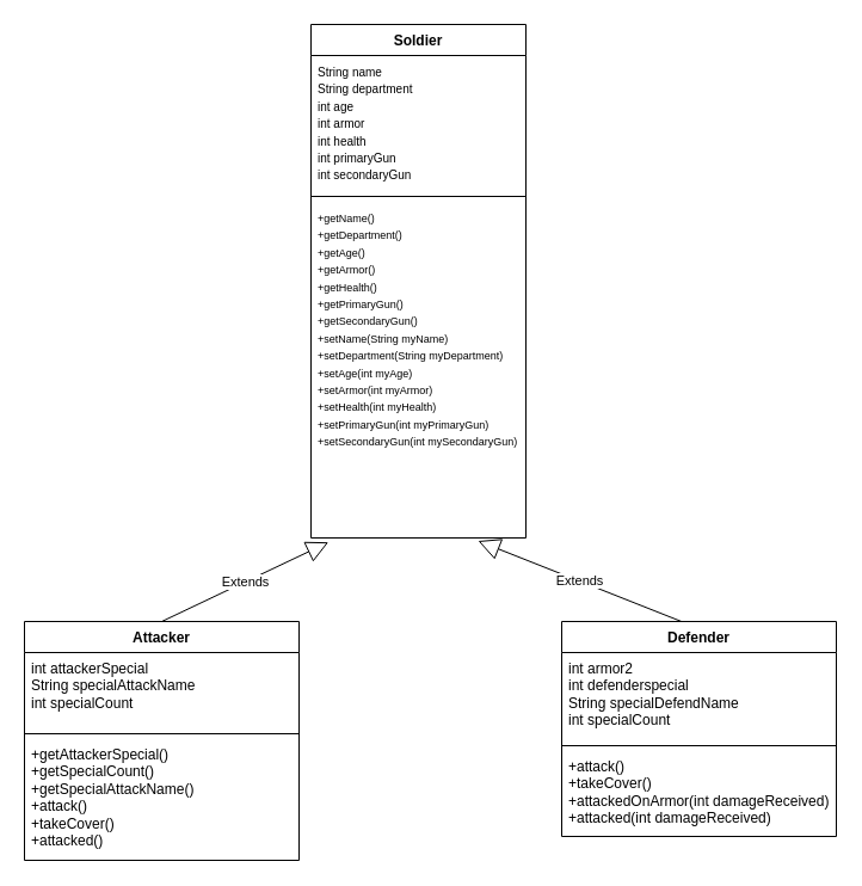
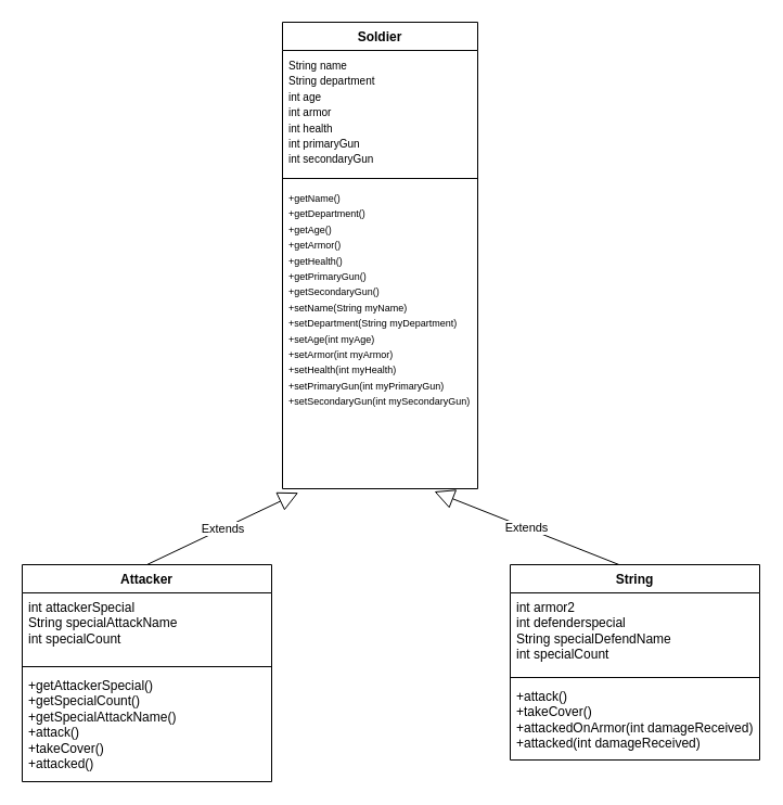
- <mxCell id="10" value="Defender" style="swimlane;fontStyle=1;align=center;verticalAlign=top;childLayout=stackLayout;horizontal=1;startSize=26;horizontalStack=0;resizeParent=1;resizeParentMax=0;resizeLast=0;collapsible=1;marginBottom=0;whiteSpace=wrap;html=1;" vertex="1" parent="1"><mxGeometry x="470" y="520" width="230" height="180" as="geometry" /></mxCell>
+ <mxCell id="10" value="String" style="swimlane;fontStyle=1;align=center;verticalAlign=top;childLayout=stackLayout;horizontal=1;startSize=26;horizontalStack=0;resizeParent=1;resizeParentMax=0;resizeLast=0;collapsible=1;marginBottom=0;whiteSpace=wrap;html=1;" vertex="1" parent="1"><mxGeometry x="470" y="520" width="230" height="180" as="geometry" /></mxCell>
